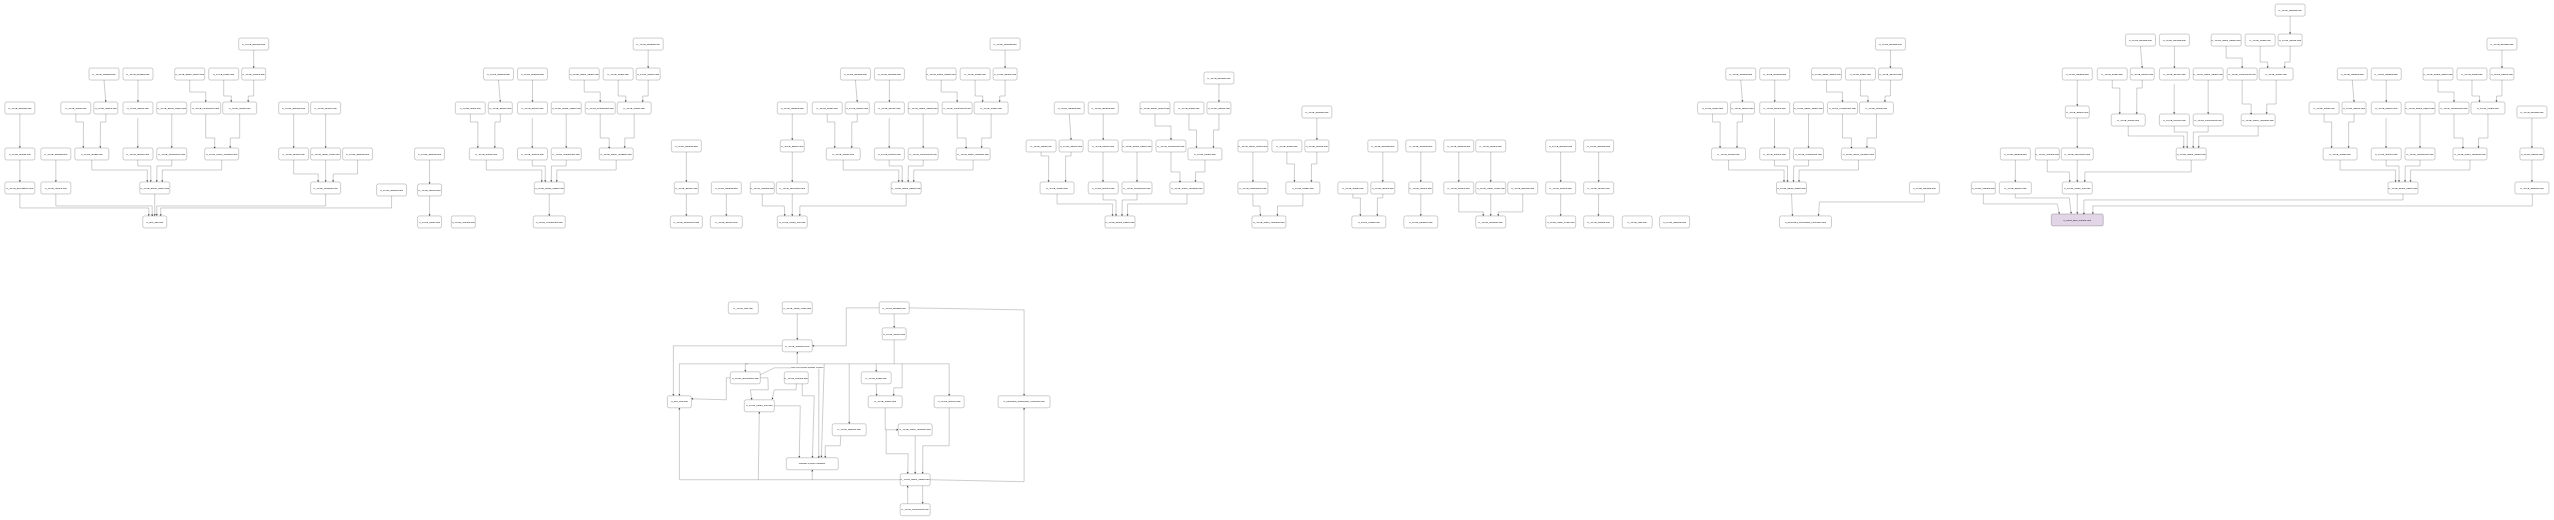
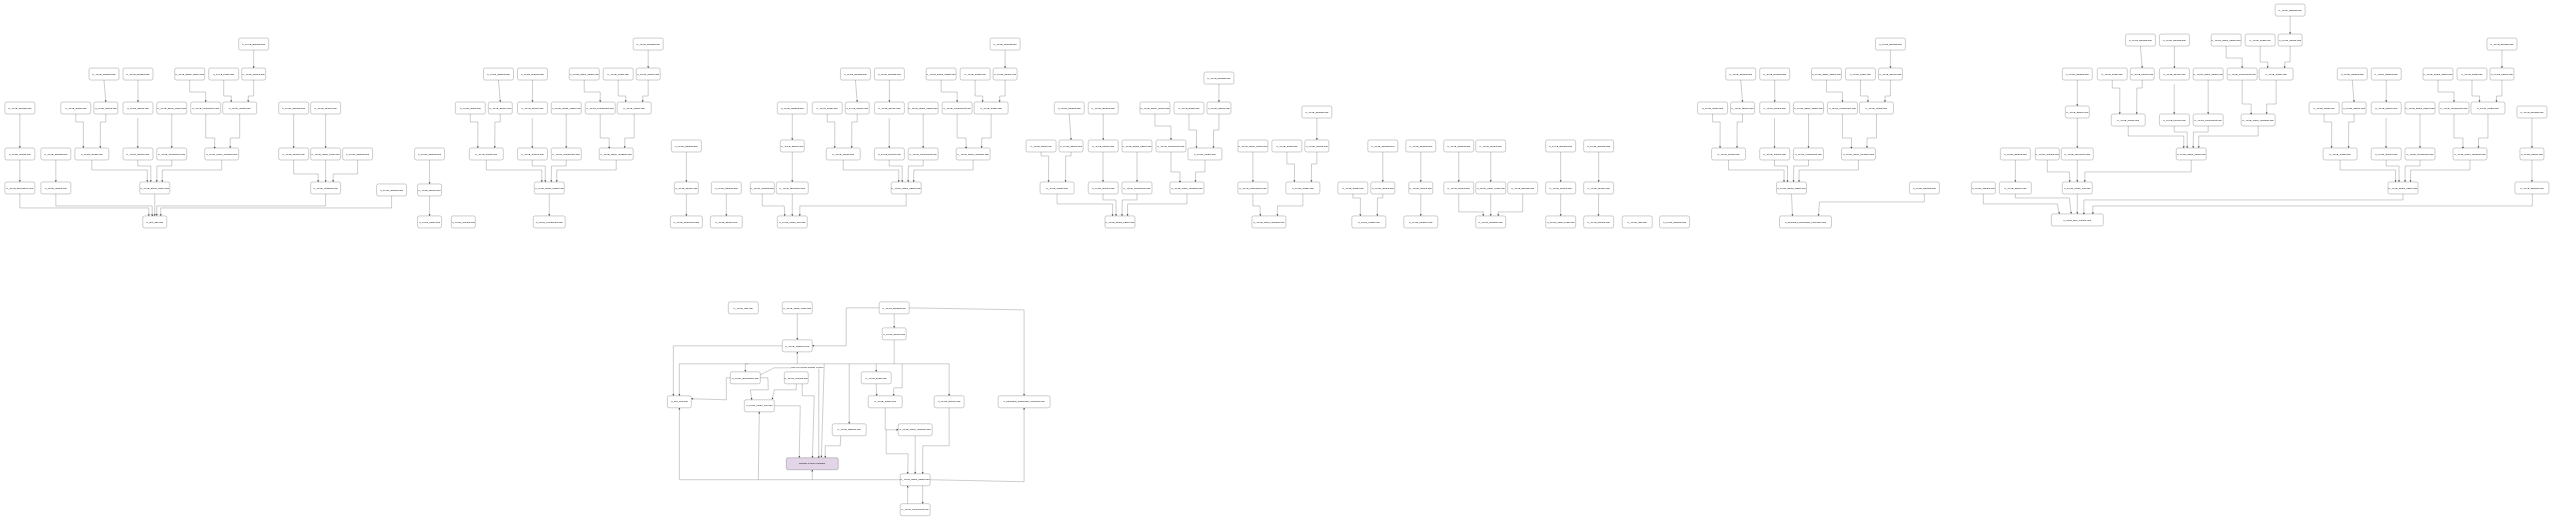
- <mxCell id="270" value="H_point_light_system.hpp" style="rounded=1;whiteSpace=wrap;html=1;fillColor=#e1d5e7;" vertex="1" parent="1"><mxGeometry x="10260" y="1070" width="260" height="60" as="geometry" /></mxCell>
+ <mxCell id="270" value="H_point_light_system.hpp" style="rounded=1;whiteSpace=wrap;html=1;" vertex="1" parent="1"><mxGeometry x="10260" y="1070" width="260" height="60" as="geometry" /></mxCell>
- <mxCell id="406" value="Render System Headers" style="rounded=1;whiteSpace=wrap;html=1;" vertex="1" parent="1"><mxGeometry x="3930" y="2290" width="260" height="60" as="geometry" /></mxCell>
+ <mxCell id="406" value="Render System Headers" style="rounded=1;whiteSpace=wrap;html=1;fillColor=#e1d5e7;" vertex="1" parent="1"><mxGeometry x="3930" y="2290" width="260" height="60" as="geometry" /></mxCell>
